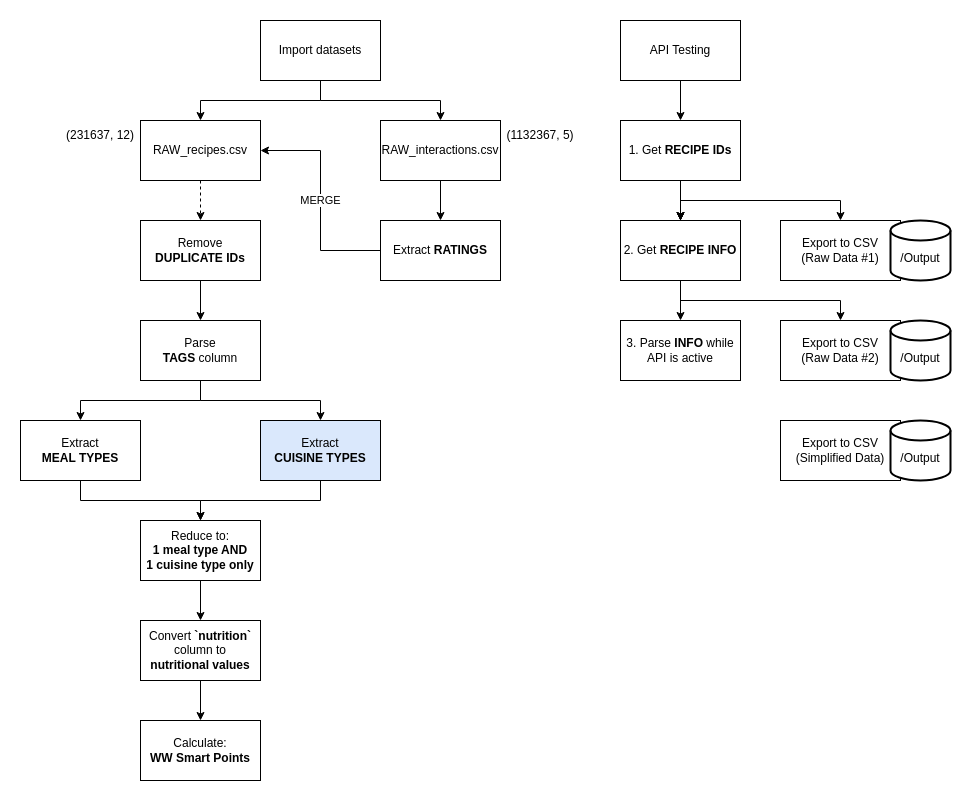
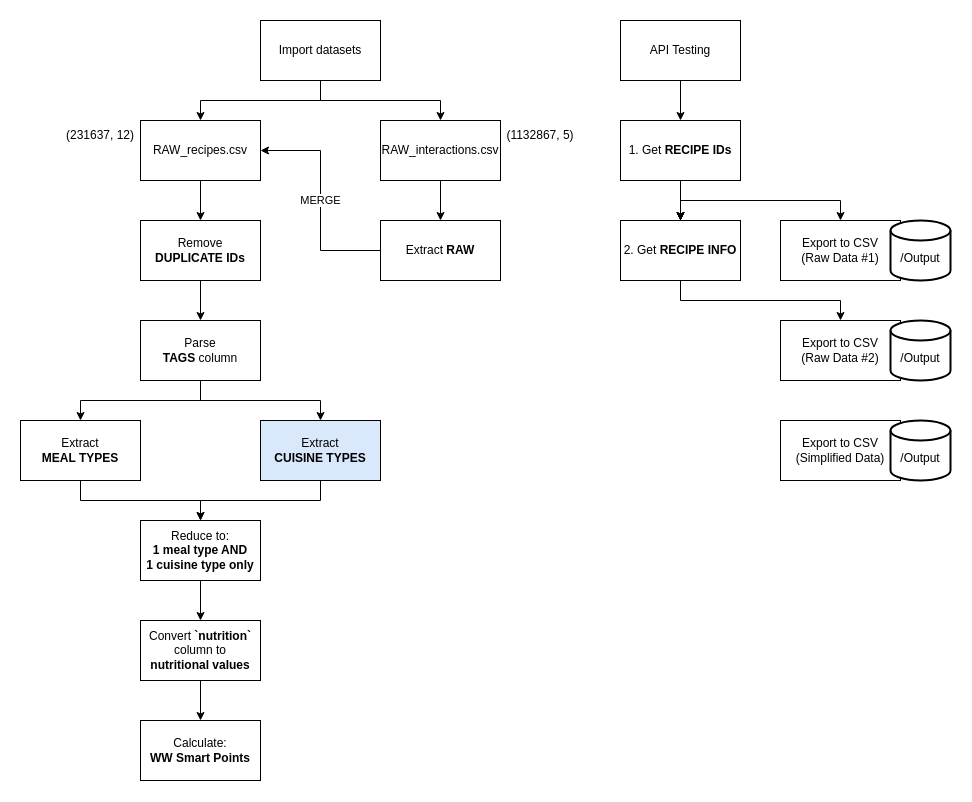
- <mxCell id="44" value="(1132367, 5)" style="text;html=1;strokeColor=none;fillColor=none;align=center;verticalAlign=middle;whiteSpace=wrap;rounded=0;" vertex="1" parent="1"><mxGeometry x="500" y="120" width="80" height="30" as="geometry" /></mxCell>
+ <mxCell id="44" value="(1132867, 5)" style="text;html=1;strokeColor=none;fillColor=none;align=center;verticalAlign=middle;whiteSpace=wrap;rounded=0;" vertex="1" parent="1"><mxGeometry x="500" y="120" width="80" height="30" as="geometry" /></mxCell>
- <mxCell id="6" value="" style="edgeStyle=orthogonalEdgeStyle;rounded=0;orthogonalLoop=1;jettySize=auto;html=1;dashed=1;" edge="1" parent="1" source="7" target="11"><mxGeometry relative="1" as="geometry" /></mxCell>
+ <mxCell id="6" value="" style="edgeStyle=orthogonalEdgeStyle;rounded=0;orthogonalLoop=1;jettySize=auto;html=1;" edge="1" parent="1" source="7" target="11"><mxGeometry relative="1" as="geometry" /></mxCell>
- <mxCell id="9" value="Extract &lt;b&gt;RATINGS&lt;/b&gt;" style="whiteSpace=wrap;html=1;" vertex="1" parent="1"><mxGeometry x="380" y="220" width="120" height="60" as="geometry" /></mxCell>
+ <mxCell id="9" value="Extract &lt;b&gt;RAW&lt;/b&gt;" style="whiteSpace=wrap;html=1;" vertex="1" parent="1"><mxGeometry x="380" y="220" width="120" height="60" as="geometry" /></mxCell>
- <mxCell id="33" value="" style="edgeStyle=orthogonalEdgeStyle;rounded=0;orthogonalLoop=1;jettySize=auto;html=1;" edge="1" parent="1" source="34" target="38"><mxGeometry relative="1" as="geometry" /></mxCell>
- <mxCell id="38" value="3. Parse &lt;b&gt;INFO&lt;/b&gt;&amp;nbsp;while API is active" style="whiteSpace=wrap;html=1;" vertex="1" parent="1"><mxGeometry x="620" y="320" width="120" height="60" as="geometry" /></mxCell>
